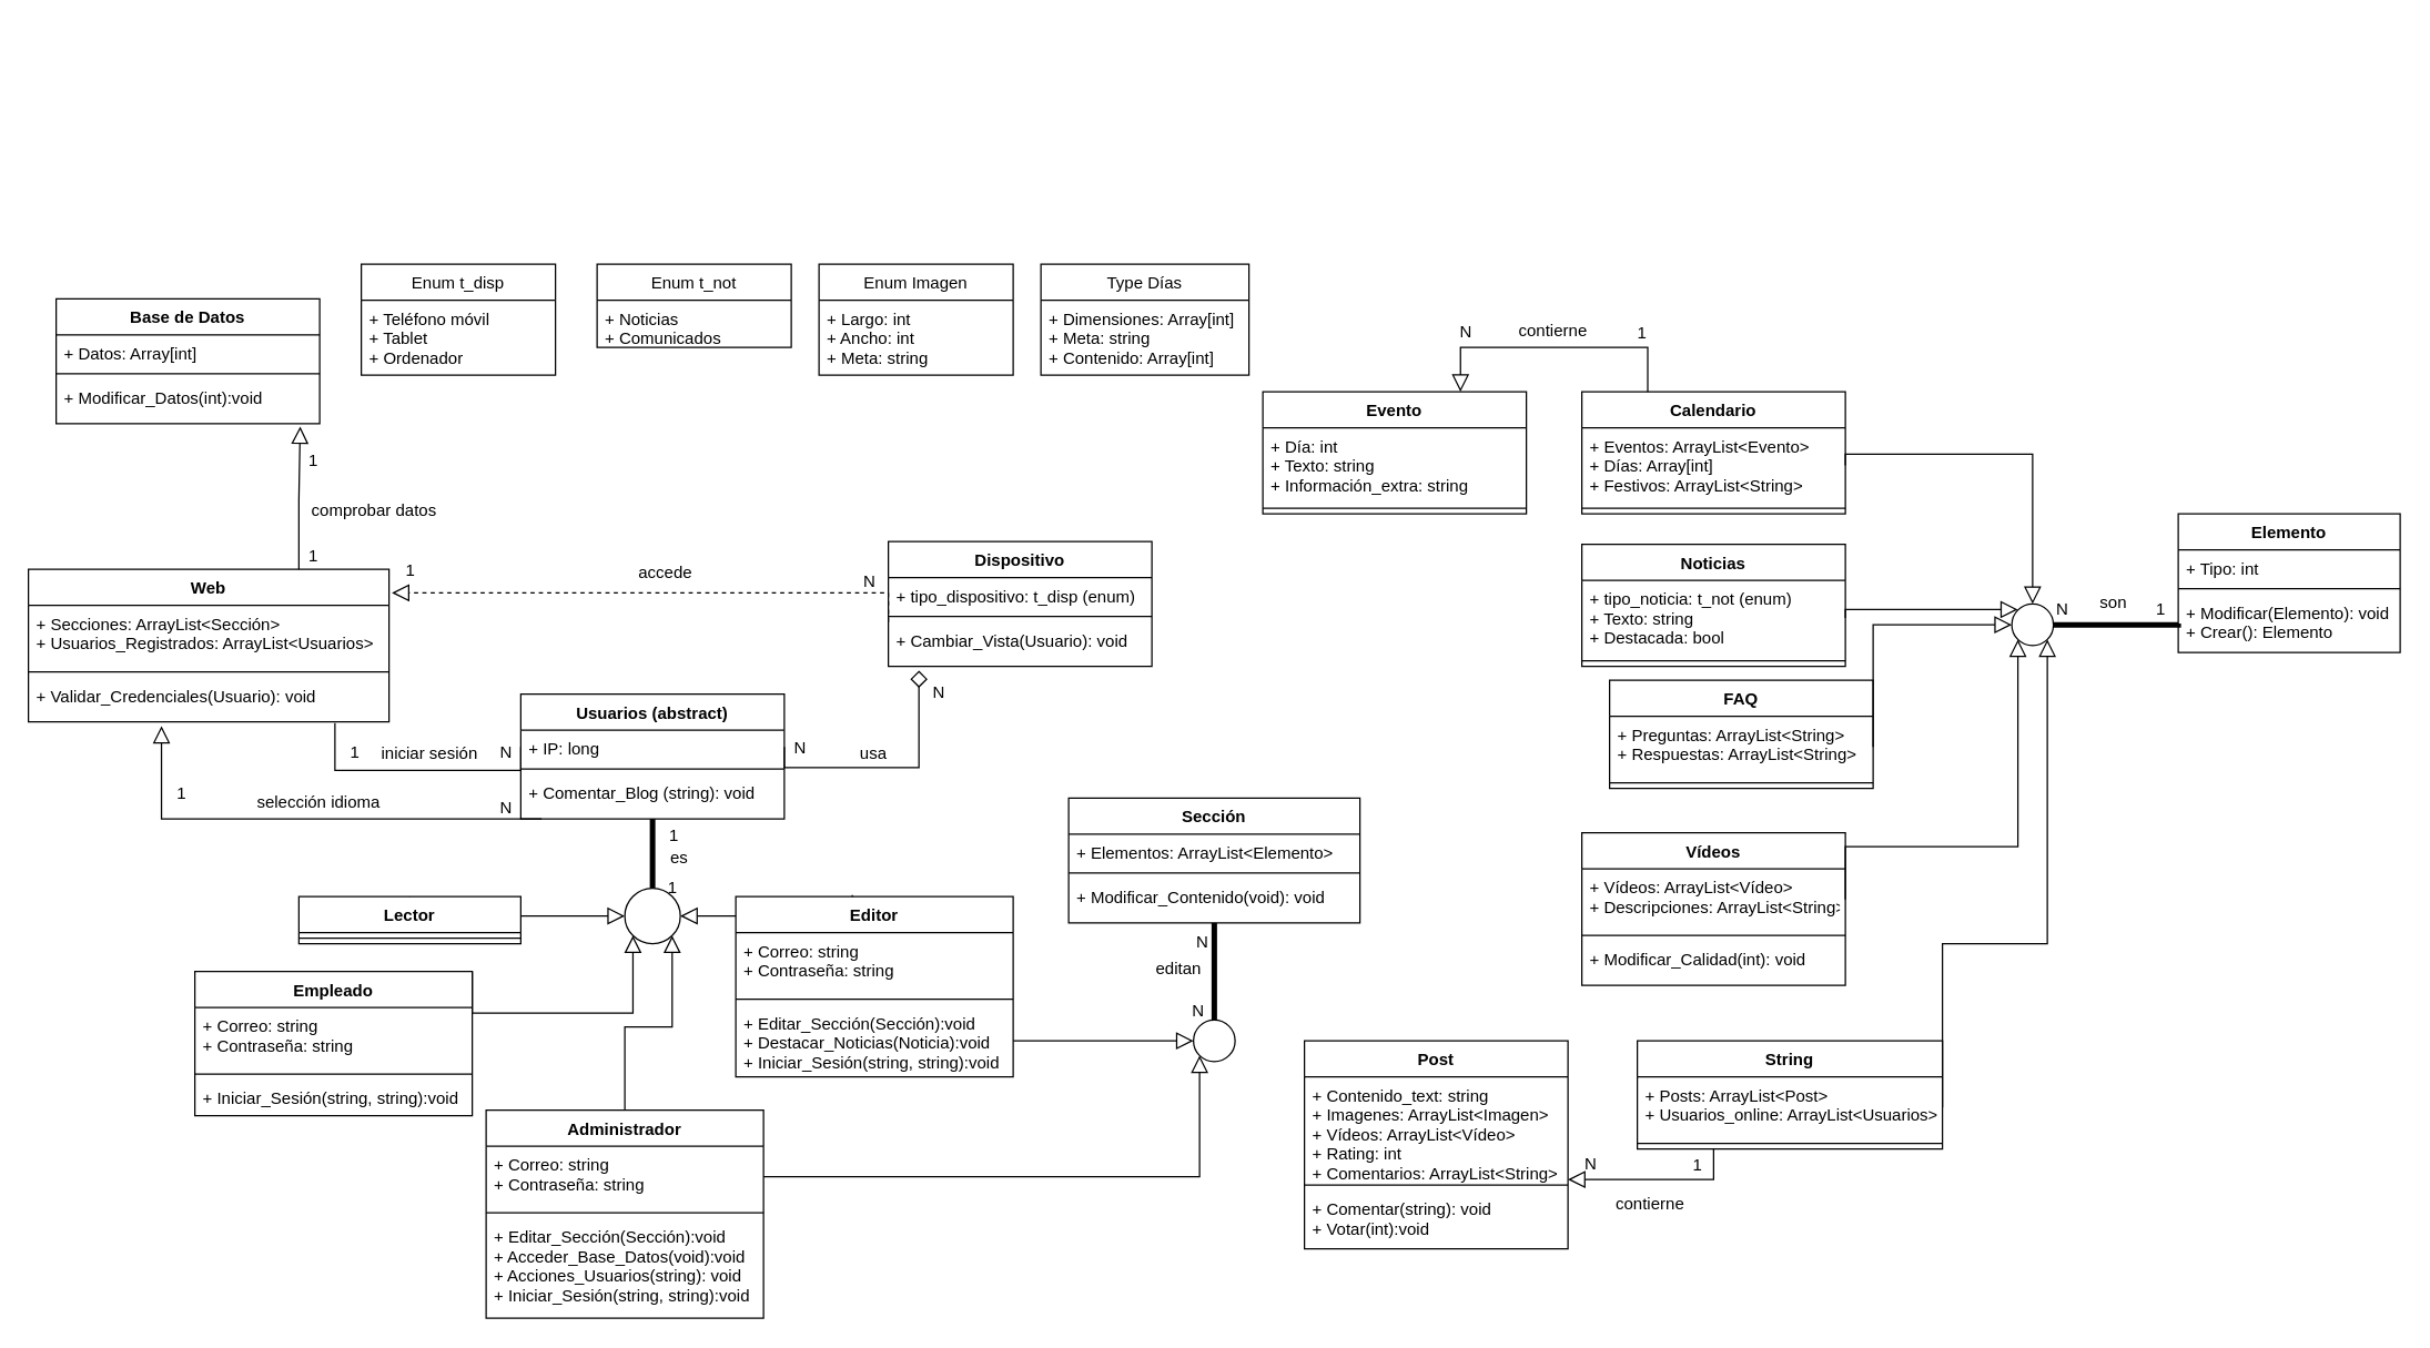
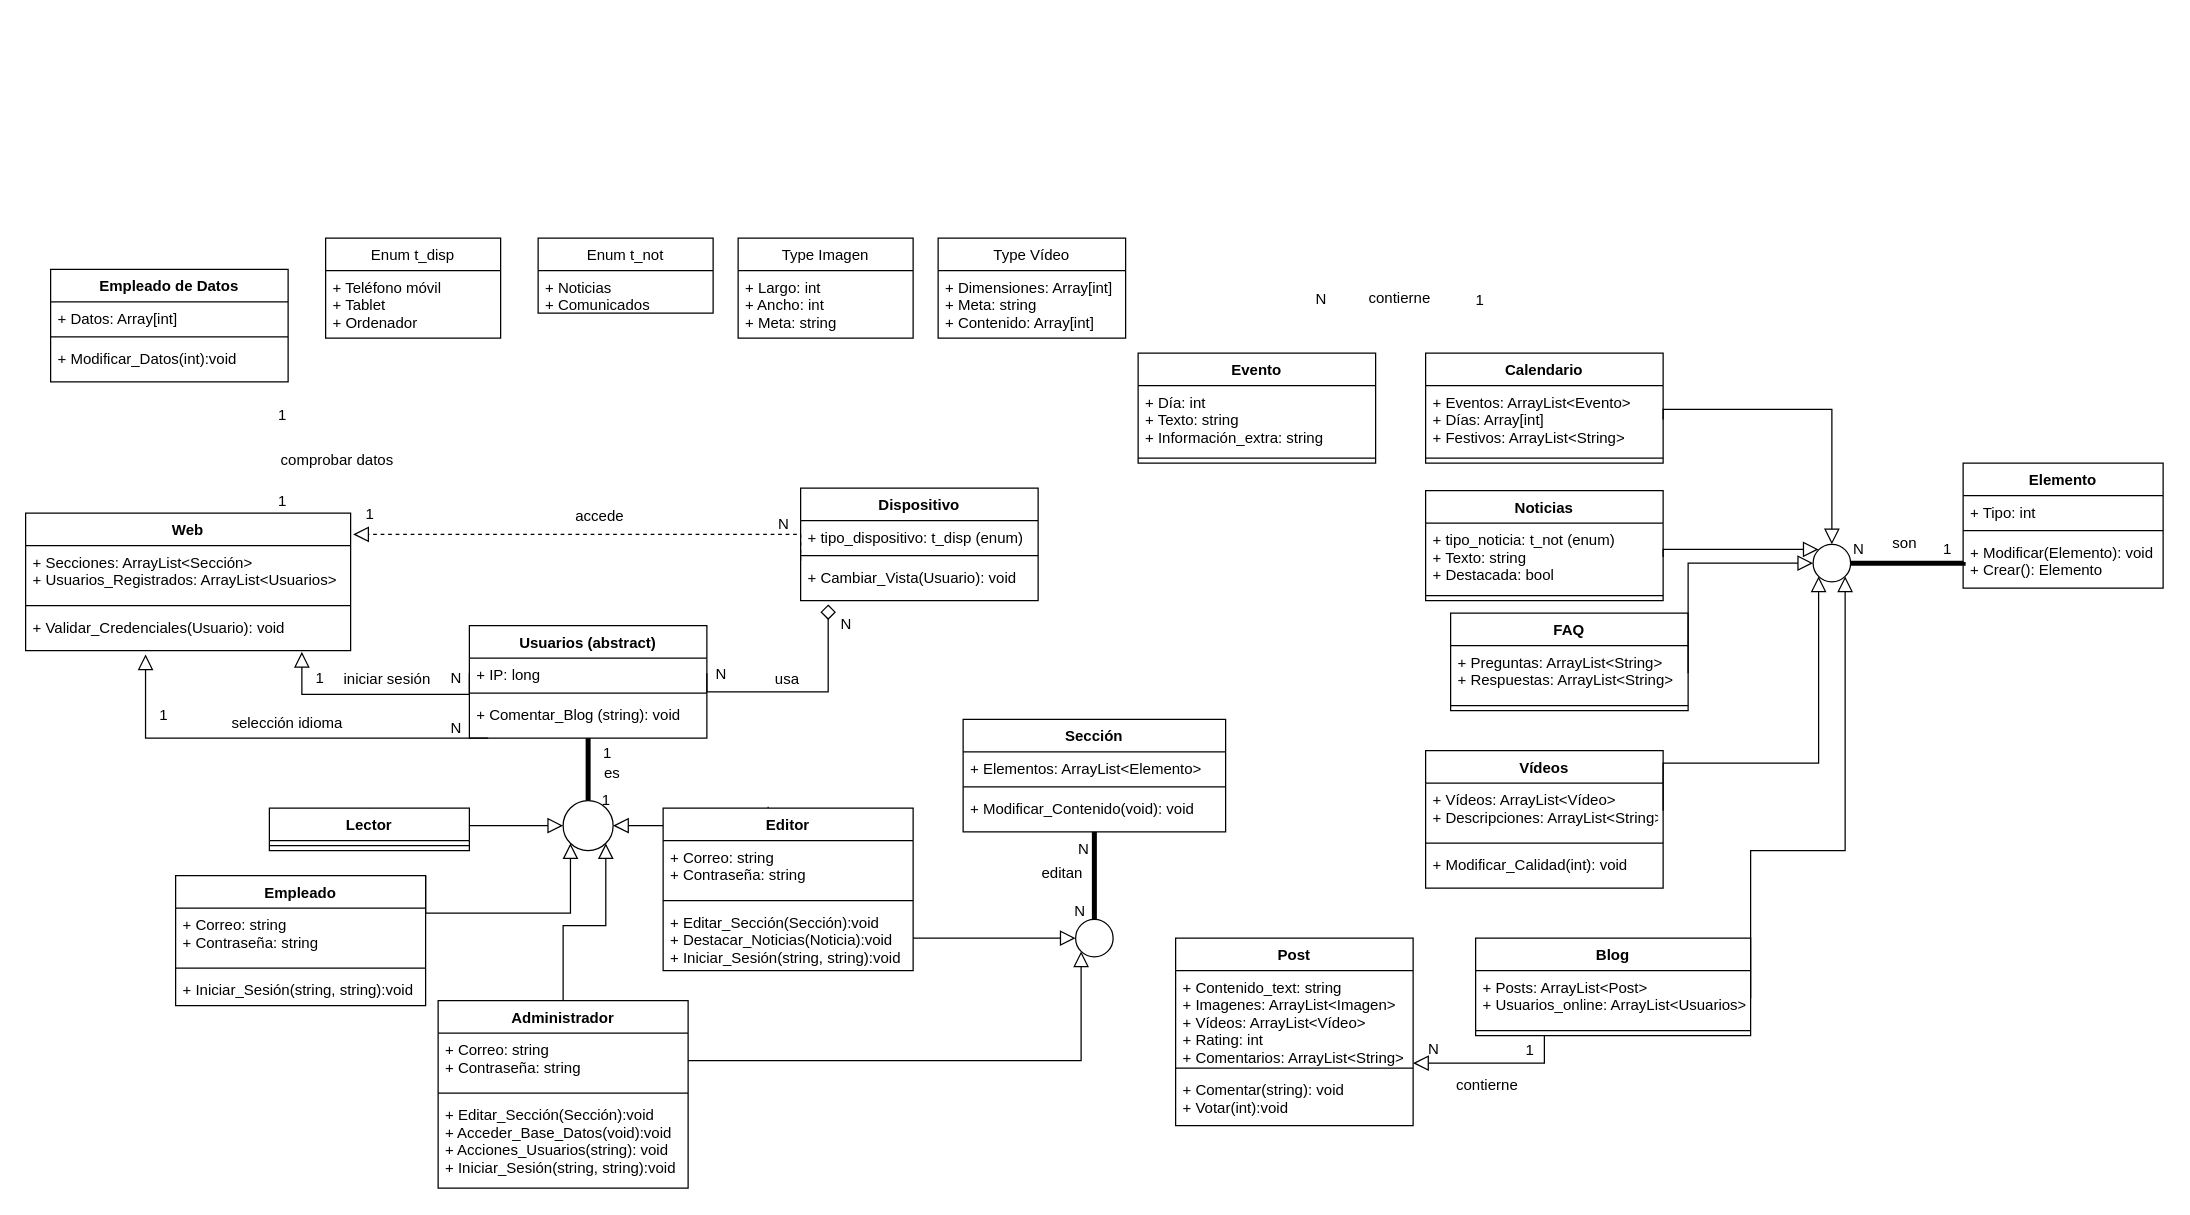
- <mxCell id="60" value="Enum Imagen" style="swimlane;fontStyle=0;childLayout=stackLayout;horizontal=1;startSize=26;fillColor=none;horizontalStack=0;resizeParent=1;resizeParentMax=0;resizeLast=0;collapsible=1;marginBottom=0;" parent="1" vertex="1"><mxGeometry x="590" y="190" width="140" height="80" as="geometry"><mxRectangle x="310" y="80" width="100" height="26" as="alternateBounds" /></mxGeometry></mxCell>
+ <mxCell id="60" value="Type Imagen" style="swimlane;fontStyle=0;childLayout=stackLayout;horizontal=1;startSize=26;fillColor=none;horizontalStack=0;resizeParent=1;resizeParentMax=0;resizeLast=0;collapsible=1;marginBottom=0;" parent="1" vertex="1"><mxGeometry x="590" y="190" width="140" height="80" as="geometry"><mxRectangle x="310" y="80" width="100" height="26" as="alternateBounds" /></mxGeometry></mxCell>
- <mxCell id="62" value="Type Días" style="swimlane;fontStyle=0;childLayout=stackLayout;horizontal=1;startSize=26;fillColor=none;horizontalStack=0;resizeParent=1;resizeParentMax=0;resizeLast=0;collapsible=1;marginBottom=0;" parent="1" vertex="1"><mxGeometry x="750" y="190" width="150" height="80" as="geometry"><mxRectangle x="310" y="80" width="100" height="26" as="alternateBounds" /></mxGeometry></mxCell>
+ <mxCell id="62" value="Type Vídeo" style="swimlane;fontStyle=0;childLayout=stackLayout;horizontal=1;startSize=26;fillColor=none;horizontalStack=0;resizeParent=1;resizeParentMax=0;resizeLast=0;collapsible=1;marginBottom=0;" parent="1" vertex="1"><mxGeometry x="750" y="190" width="150" height="80" as="geometry"><mxRectangle x="310" y="80" width="100" height="26" as="alternateBounds" /></mxGeometry></mxCell>
- <mxCell id="25" value="Base de Datos" style="swimlane;fontStyle=1;align=center;verticalAlign=top;childLayout=stackLayout;horizontal=1;startSize=26;horizontalStack=0;resizeParent=1;resizeParentMax=0;resizeLast=0;collapsible=1;marginBottom=0;" parent="1" vertex="1"><mxGeometry x="40" y="215" width="190" height="90" as="geometry" /></mxCell>
+ <mxCell id="25" value="Empleado de Datos" style="swimlane;fontStyle=1;align=center;verticalAlign=top;childLayout=stackLayout;horizontal=1;startSize=26;horizontalStack=0;resizeParent=1;resizeParentMax=0;resizeLast=0;collapsible=1;marginBottom=0;" parent="1" vertex="1"><mxGeometry x="40" y="215" width="190" height="90" as="geometry" /></mxCell>
- <mxCell id="107" value="" style="endArrow=block;endSize=10;endFill=0;shadow=0;strokeWidth=1;rounded=0;edgeStyle=elbowEdgeStyle;elbow=vertical;exitX=0.25;exitY=0;exitDx=0;exitDy=0;entryX=0.75;entryY=0;entryDx=0;entryDy=0;" edge="1" parent="1" source="36" target="53"><mxGeometry width="160" relative="1" as="geometry"><mxPoint x="1180" y="228" as="sourcePoint" /><mxPoint x="1075" y="250" as="targetPoint" /><Array as="points"><mxPoint x="1125" y="250" /></Array></mxGeometry></mxCell>
- <mxCell id="68" value="" style="endArrow=block;endSize=10;endFill=0;shadow=0;strokeWidth=1;rounded=0;edgeStyle=elbowEdgeStyle;elbow=vertical;entryX=0.926;entryY=1.063;entryDx=0;entryDy=0;exitX=0.75;exitY=0;exitDx=0;exitDy=0;entryPerimeter=0;" edge="1" parent="1" source="17" target="28"><mxGeometry width="160" relative="1" as="geometry"><mxPoint x="385" y="343" as="sourcePoint" /><mxPoint x="251" y="325.992" as="targetPoint" /><Array as="points"><mxPoint x="154" y="360" /><mxPoint x="154" y="350" /></Array></mxGeometry></mxCell>
- <mxCell id="64" value="" style="endArrow=none;endSize=10;endFill=0;shadow=0;strokeWidth=1;rounded=0;edgeStyle=elbowEdgeStyle;elbow=vertical;entryX=0.85;entryY=1.031;entryDx=0;entryDy=0;exitX=0;exitY=0.5;exitDx=0;exitDy=0;entryPerimeter=0;" edge="1" parent="1" source="7" target="20"><mxGeometry width="160" relative="1" as="geometry"><mxPoint x="4" y="685" as="sourcePoint" /><mxPoint x="264" y="555" as="targetPoint" /><Array as="points"><mxPoint x="144" y="555" /><mxPoint x="144" y="545" /></Array></mxGeometry></mxCell>
+ <mxCell id="64" value="" style="endArrow=block;endSize=10;endFill=0;shadow=0;strokeWidth=1;rounded=0;edgeStyle=elbowEdgeStyle;elbow=vertical;entryX=0.85;entryY=1.031;entryDx=0;entryDy=0;exitX=0;exitY=0.5;exitDx=0;exitDy=0;entryPerimeter=0;" edge="1" parent="1" source="7" target="20"><mxGeometry width="160" relative="1" as="geometry"><mxPoint x="4" y="685" as="sourcePoint" /><mxPoint x="264" y="555" as="targetPoint" /><Array as="points"><mxPoint x="144" y="555" /><mxPoint x="144" y="545" /></Array></mxGeometry></mxCell>
- <mxCell id="46" value="String" style="swimlane;fontStyle=1;align=center;verticalAlign=top;childLayout=stackLayout;horizontal=1;startSize=26;horizontalStack=0;resizeParent=1;resizeParentMax=0;resizeLast=0;collapsible=1;marginBottom=0;" parent="1" vertex="1"><mxGeometry x="1180" y="750" width="220" height="78" as="geometry" /></mxCell>
+ <mxCell id="46" value="Blog" style="swimlane;fontStyle=1;align=center;verticalAlign=top;childLayout=stackLayout;horizontal=1;startSize=26;horizontalStack=0;resizeParent=1;resizeParentMax=0;resizeLast=0;collapsible=1;marginBottom=0;" parent="1" vertex="1"><mxGeometry x="1180" y="750" width="220" height="78" as="geometry" /></mxCell>
